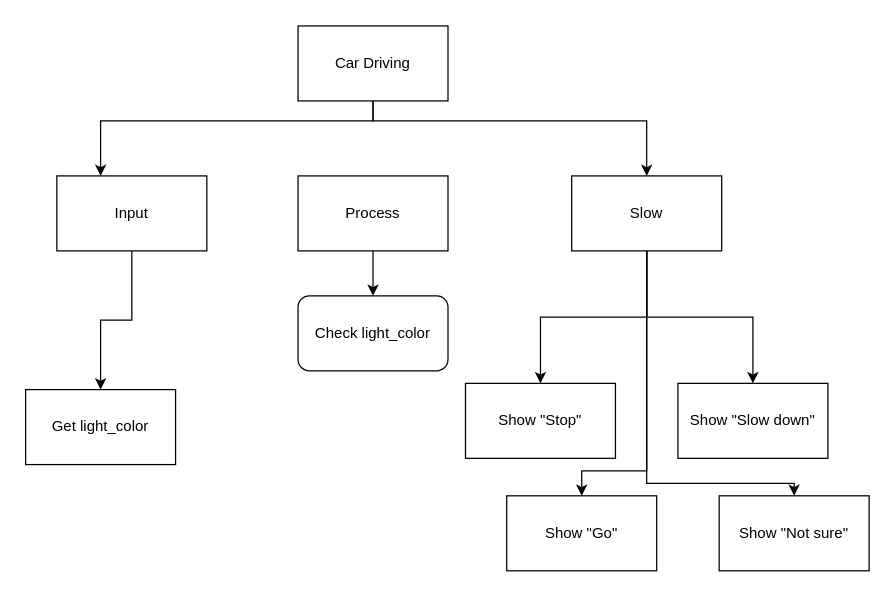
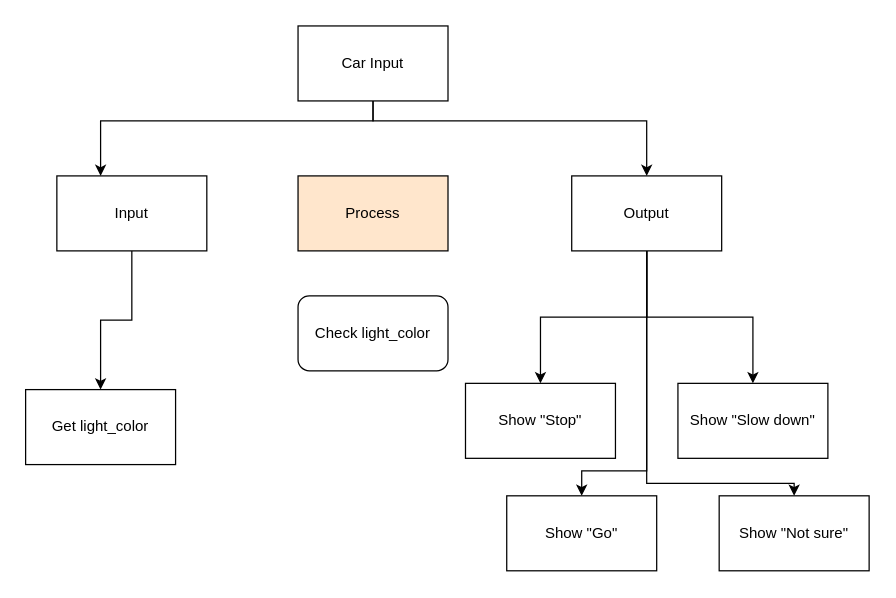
- <mxCell id="4" value="Car Driving" style="rounded=0;whiteSpace=wrap;html=1;" parent="1" vertex="1"><mxGeometry x="238" y="20" width="120" height="60" as="geometry" /></mxCell>
+ <mxCell id="4" value="Car Input" style="rounded=0;whiteSpace=wrap;html=1;" parent="1" vertex="1"><mxGeometry x="238" y="20" width="120" height="60" as="geometry" /></mxCell>
- <mxCell id="6" value="Process" style="rounded=0;whiteSpace=wrap;html=1;" parent="1" vertex="1"><mxGeometry x="238" y="140" width="120" height="60" as="geometry" /></mxCell>
+ <mxCell id="6" value="Process" style="rounded=0;whiteSpace=wrap;html=1;fillColor=#ffe6cc;" parent="1" vertex="1"><mxGeometry x="238" y="140" width="120" height="60" as="geometry" /></mxCell>
- <mxCell id="13" value="Slow" style="rounded=0;whiteSpace=wrap;html=1;" parent="1" vertex="1"><mxGeometry x="457" y="140" width="120" height="60" as="geometry" /></mxCell>
+ <mxCell id="13" value="Output" style="rounded=0;whiteSpace=wrap;html=1;" parent="1" vertex="1"><mxGeometry x="457" y="140" width="120" height="60" as="geometry" /></mxCell>
- <mxCell id="5" style="edgeStyle=orthogonalEdgeStyle;html=1;rounded=0;" parent="1" source="6" target="15" edge="1"><mxGeometry relative="1" as="geometry" /></mxCell>
